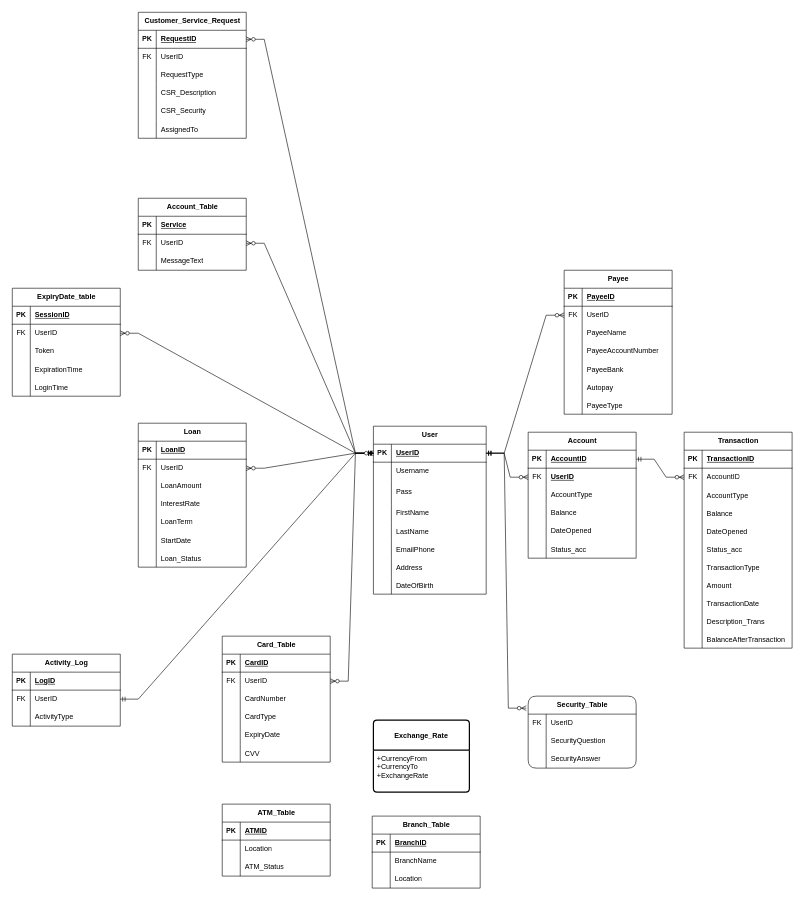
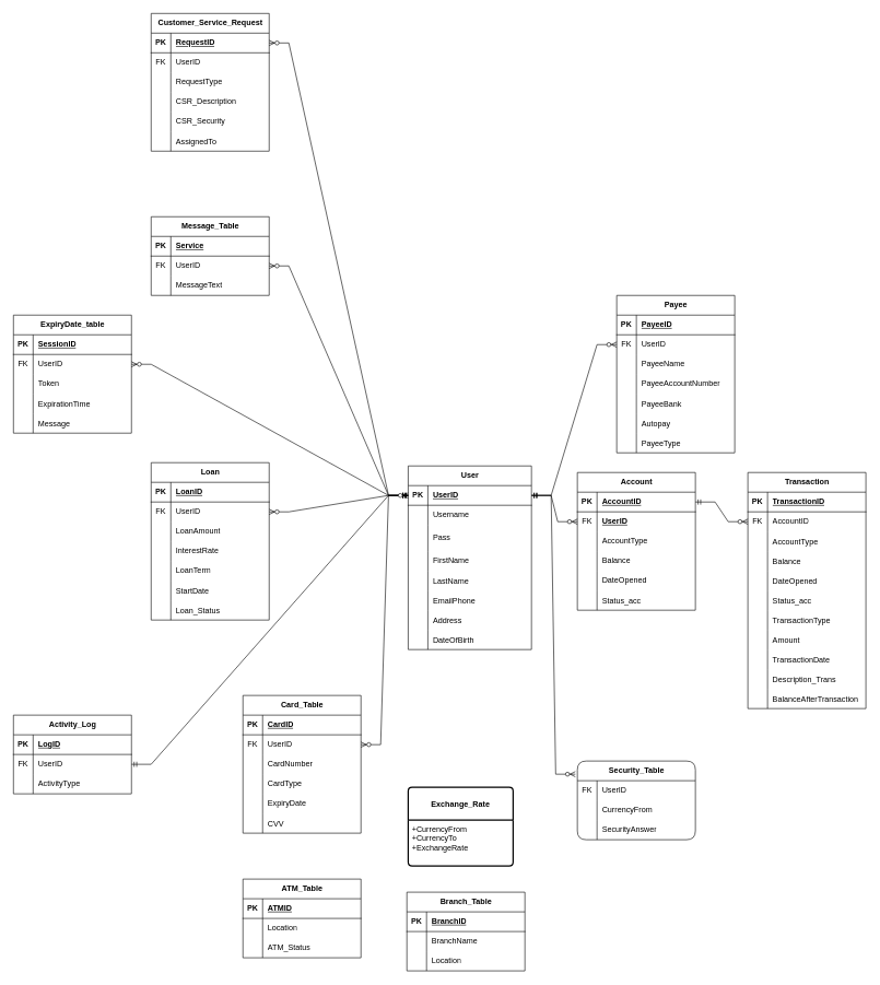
- <mxCell id="175" value="Account_Table" style="shape=table;startSize=30;container=1;collapsible=1;childLayout=tableLayout;fixedRows=1;rowLines=0;fontStyle=1;align=center;resizeLast=1;html=1;" vertex="1" parent="1"><mxGeometry x="230" y="330" width="180" height="120" as="geometry" /></mxCell>
+ <mxCell id="175" value="Message_Table" style="shape=table;startSize=30;container=1;collapsible=1;childLayout=tableLayout;fixedRows=1;rowLines=0;fontStyle=1;align=center;resizeLast=1;html=1;" vertex="1" parent="1"><mxGeometry x="230" y="330" width="180" height="120" as="geometry" /></mxCell>
- <mxCell id="120" value="LoginTime" style="shape=partialRectangle;connectable=0;fillColor=none;top=0;left=0;bottom=0;right=0;align=left;spacingLeft=6;overflow=hidden;" vertex="1" parent="118"><mxGeometry x="30" width="150" height="30" as="geometry"><mxRectangle width="150" height="30" as="alternateBounds" /></mxGeometry></mxCell>
+ <mxCell id="120" value="Message" style="shape=partialRectangle;connectable=0;fillColor=none;top=0;left=0;bottom=0;right=0;align=left;spacingLeft=6;overflow=hidden;" vertex="1" parent="118"><mxGeometry x="30" width="150" height="30" as="geometry"><mxRectangle width="150" height="30" as="alternateBounds" /></mxGeometry></mxCell>
- <mxCell id="128" value="SecurityQuestion" style="shape=partialRectangle;connectable=0;fillColor=none;top=0;left=0;bottom=0;right=0;align=left;spacingLeft=6;overflow=hidden;whiteSpace=wrap;html=1;" vertex="1" parent="126"><mxGeometry x="30" width="150" height="30" as="geometry"><mxRectangle width="150" height="30" as="alternateBounds" /></mxGeometry></mxCell>
+ <mxCell id="128" value="CurrencyFrom" style="shape=partialRectangle;connectable=0;fillColor=none;top=0;left=0;bottom=0;right=0;align=left;spacingLeft=6;overflow=hidden;whiteSpace=wrap;html=1;" vertex="1" parent="126"><mxGeometry x="30" width="150" height="30" as="geometry"><mxRectangle width="150" height="30" as="alternateBounds" /></mxGeometry></mxCell>
